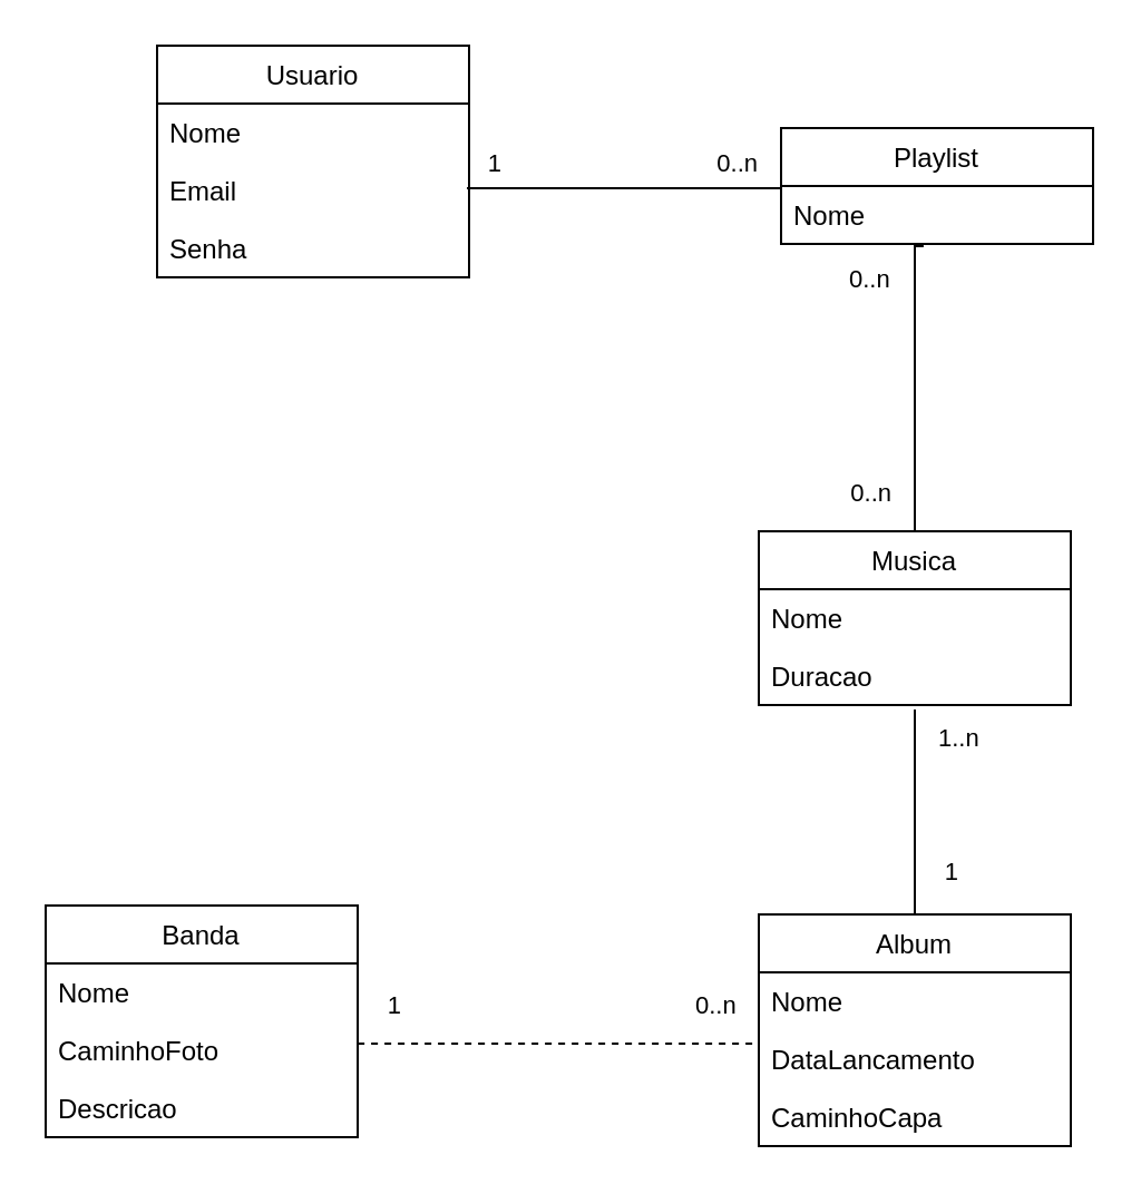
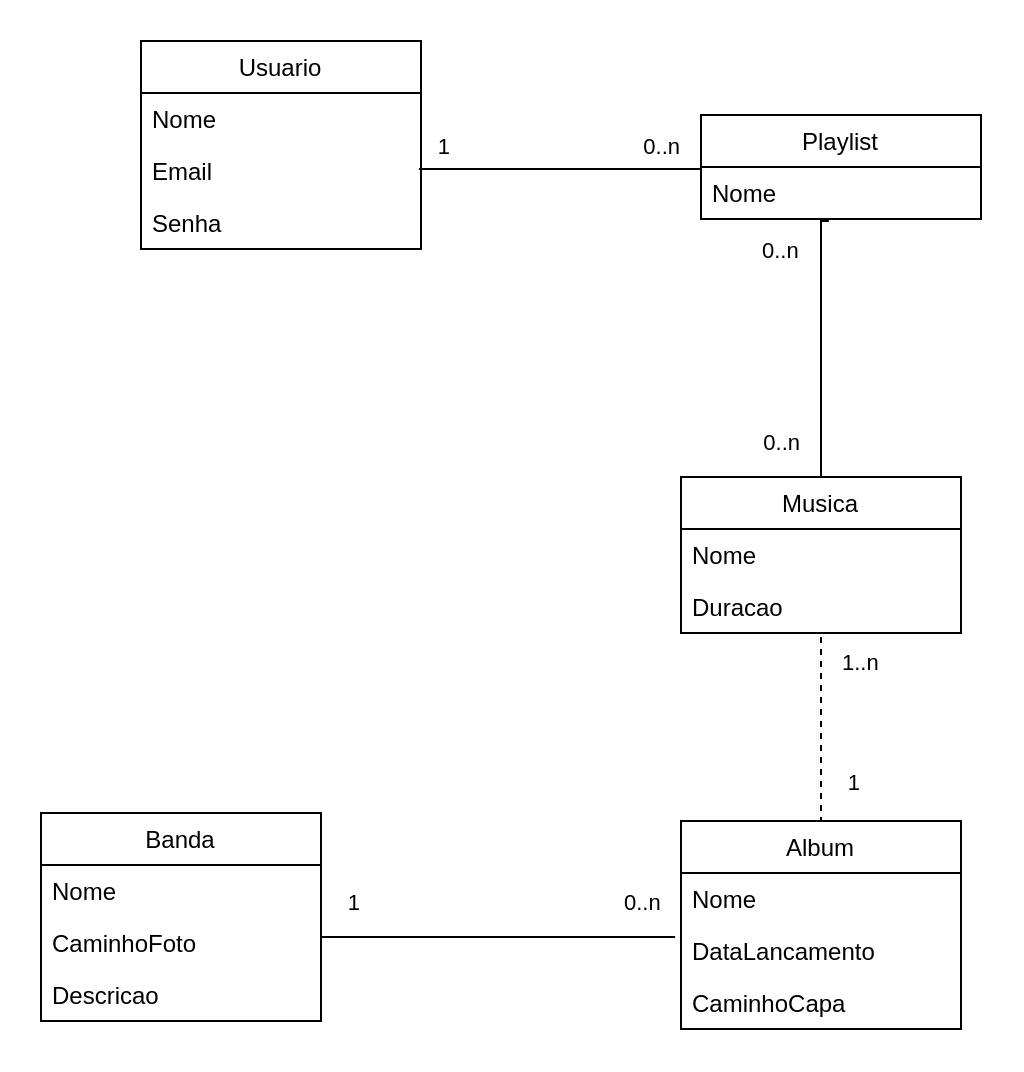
- <mxCell id="24" value="" style="endArrow=none;html=1;endSize=12;startArrow=none;startSize=14;startFill=0;edgeStyle=orthogonalEdgeStyle;rounded=0;exitX=0.5;exitY=1.077;exitDx=0;exitDy=0;exitPerimeter=0;endFill=0;entryX=0.5;entryY=0;entryDx=0;entryDy=0;" parent="1" source="18" edge="1" target="12"><mxGeometry relative="1" as="geometry"><mxPoint x="310" y="418" as="sourcePoint" /><mxPoint x="450" y="388" as="targetPoint" /><Array as="points"><mxPoint x="410" y="396" /><mxPoint x="410" y="396" /></Array></mxGeometry></mxCell>
+ <mxCell id="24" value="" style="endArrow=none;html=1;endSize=12;startArrow=none;startSize=14;startFill=0;edgeStyle=orthogonalEdgeStyle;rounded=0;exitX=0.5;exitY=1.077;exitDx=0;exitDy=0;exitPerimeter=0;endFill=0;entryX=0.5;entryY=0;entryDx=0;entryDy=0;dashed=1;" parent="1" source="18" edge="1" target="12"><mxGeometry relative="1" as="geometry"><mxPoint x="310" y="418" as="sourcePoint" /><mxPoint x="450" y="388" as="targetPoint" /><Array as="points"><mxPoint x="410" y="396" /><mxPoint x="410" y="396" /></Array></mxGeometry></mxCell>
- <mxCell id="21" value="" style="endArrow=none;html=1;endSize=12;startArrow=none;startSize=14;startFill=0;edgeStyle=orthogonalEdgeStyle;rounded=0;endFill=0;entryX=1;entryY=0.5;entryDx=0;entryDy=0;exitX=-0.021;exitY=0.231;exitDx=0;exitDy=0;exitPerimeter=0;dashed=1;" parent="1" source="14" edge="1" target="10"><mxGeometry relative="1" as="geometry"><mxPoint x="330" y="458" as="sourcePoint" /><mxPoint x="380" y="88" as="targetPoint" /><Array as="points"><mxPoint x="160" y="468" /></Array></mxGeometry></mxCell>
+ <mxCell id="21" value="" style="endArrow=none;html=1;endSize=12;startArrow=none;startSize=14;startFill=0;edgeStyle=orthogonalEdgeStyle;rounded=0;endFill=0;entryX=1;entryY=0.5;entryDx=0;entryDy=0;exitX=-0.021;exitY=0.231;exitDx=0;exitDy=0;exitPerimeter=0;" parent="1" source="14" edge="1" target="10"><mxGeometry relative="1" as="geometry"><mxPoint x="330" y="458" as="sourcePoint" /><mxPoint x="380" y="88" as="targetPoint" /><Array as="points"><mxPoint x="160" y="468" /></Array></mxGeometry></mxCell>
